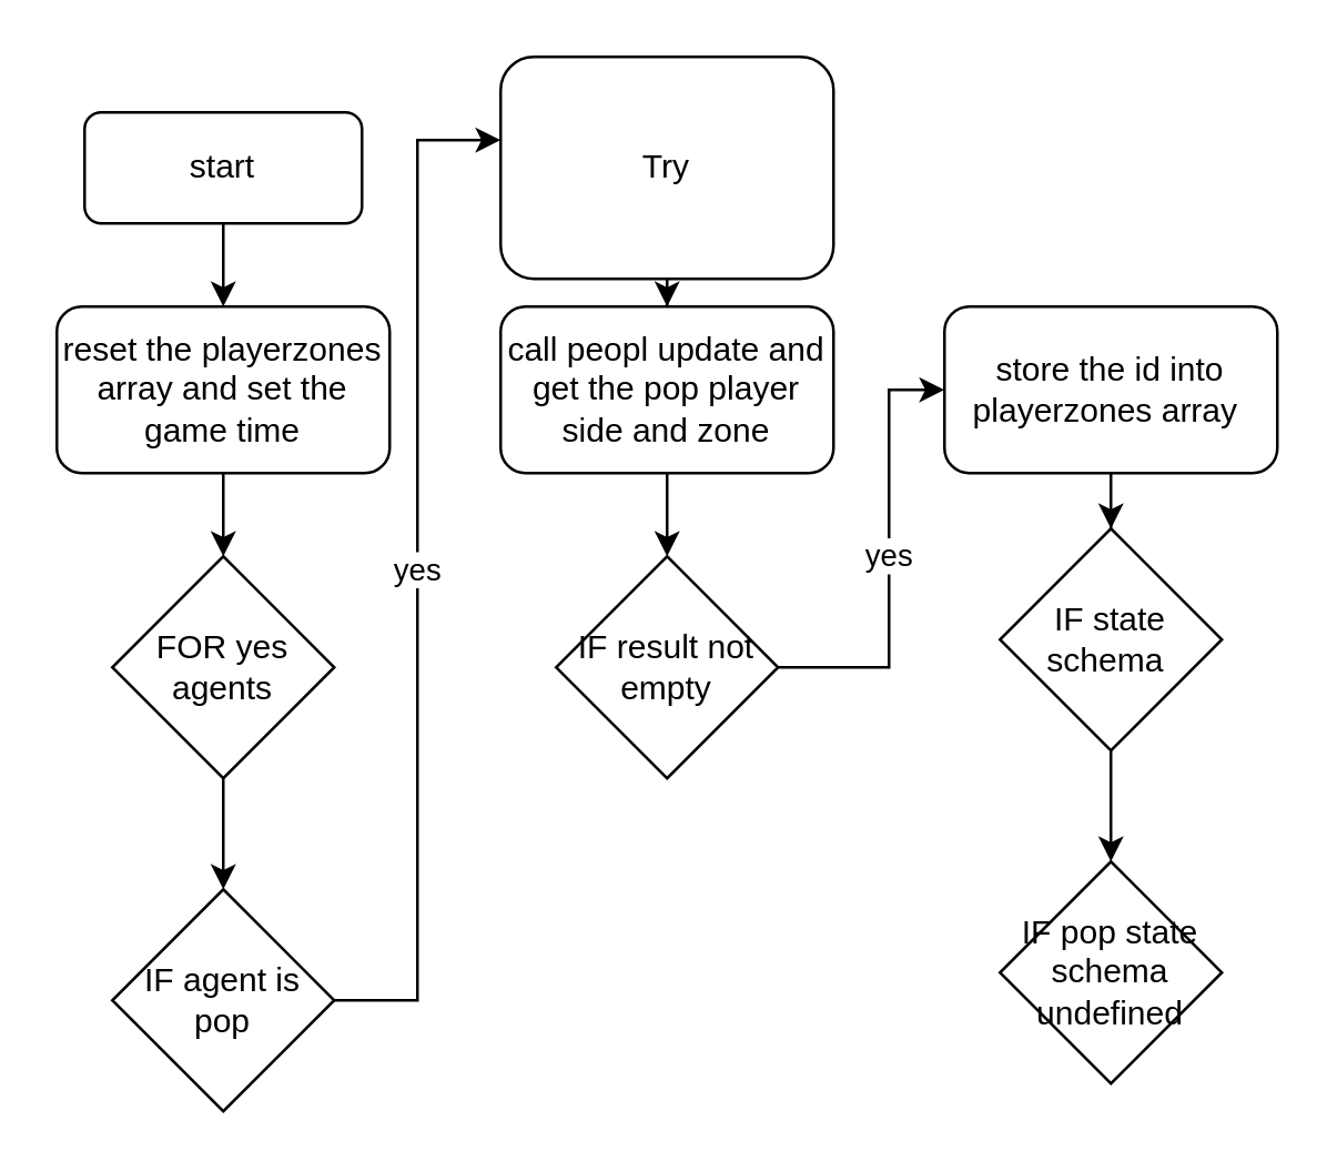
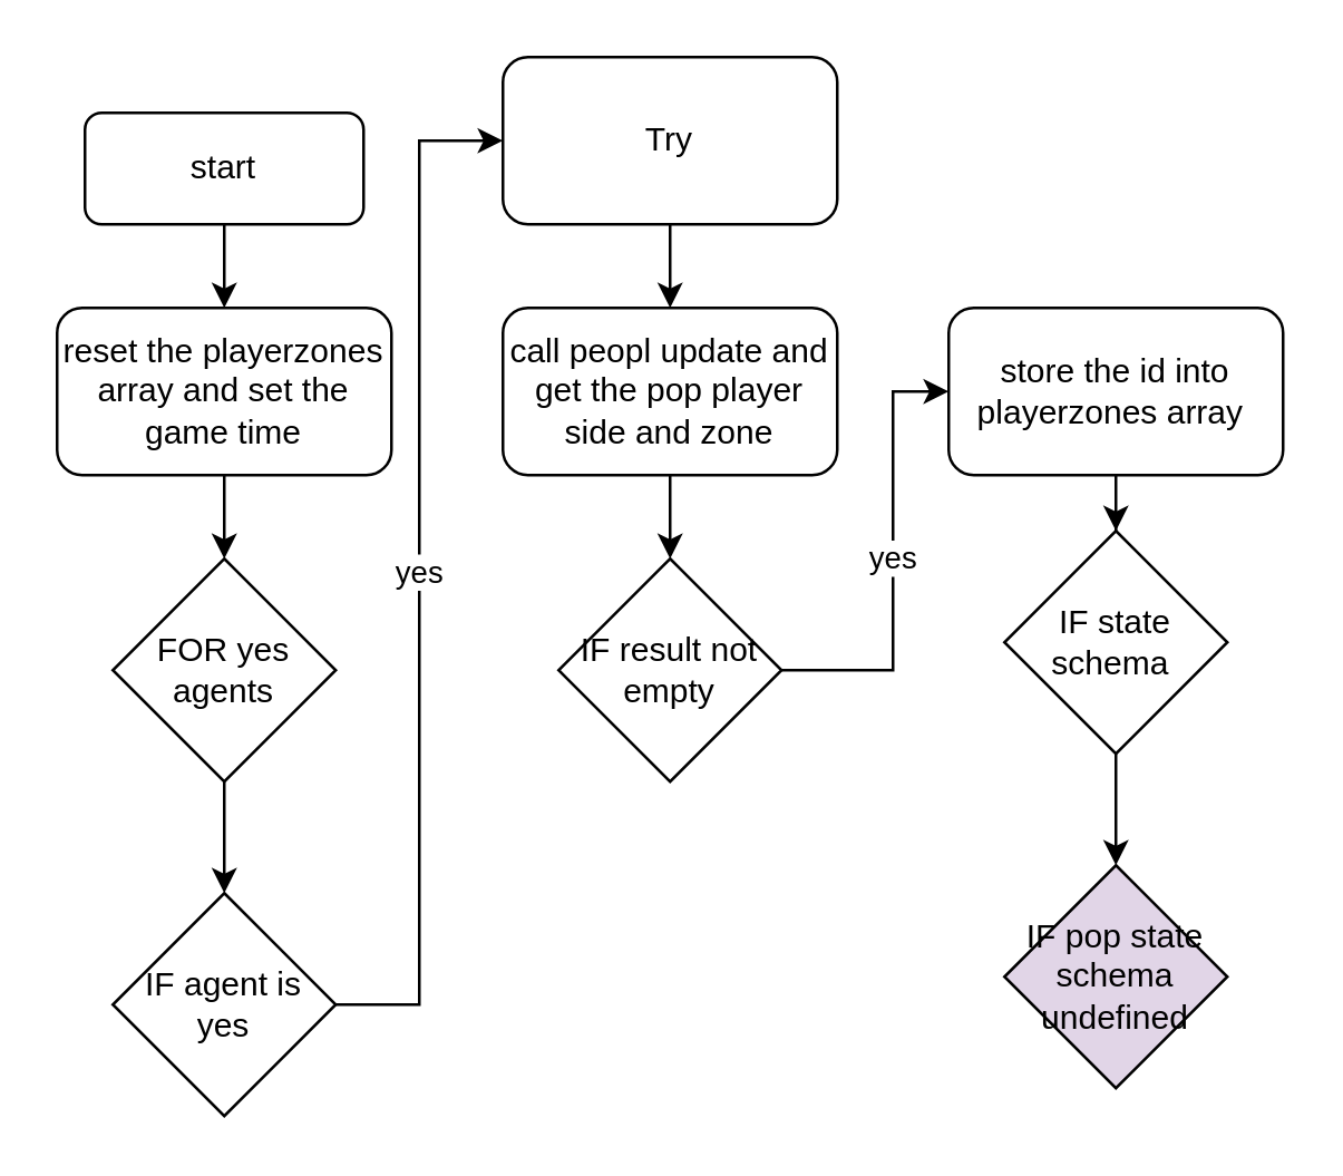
- <mxCell id="11" value="Try" style="rounded=1;whiteSpace=wrap;html=1;" vertex="1" parent="1"><mxGeometry x="180" y="20" width="120" height="80" as="geometry" /></mxCell>
+ <mxCell id="11" value="Try" style="rounded=1;whiteSpace=wrap;html=1;" vertex="1" parent="1"><mxGeometry x="180" width="120" height="60" as="geometry" y="20" /></mxCell>
- <mxCell id="20" value="IF pop state schema undefined" style="rhombus;whiteSpace=wrap;html=1;" vertex="1" parent="1"><mxGeometry x="360" y="310" width="80" height="80" as="geometry" /></mxCell>
+ <mxCell id="20" value="IF pop state schema undefined" style="rhombus;whiteSpace=wrap;html=1;fillColor=#e1d5e7;" vertex="1" parent="1"><mxGeometry x="360" y="310" width="80" height="80" as="geometry" /></mxCell>
- <mxCell id="9" value="IF agent is pop" style="rhombus;whiteSpace=wrap;html=1;" vertex="1" parent="1"><mxGeometry x="40" y="320" width="80" height="80" as="geometry" /></mxCell>
+ <mxCell id="9" value="IF agent is yes" style="rhombus;whiteSpace=wrap;html=1;" vertex="1" parent="1"><mxGeometry x="40" y="320" width="80" height="80" as="geometry" /></mxCell>
